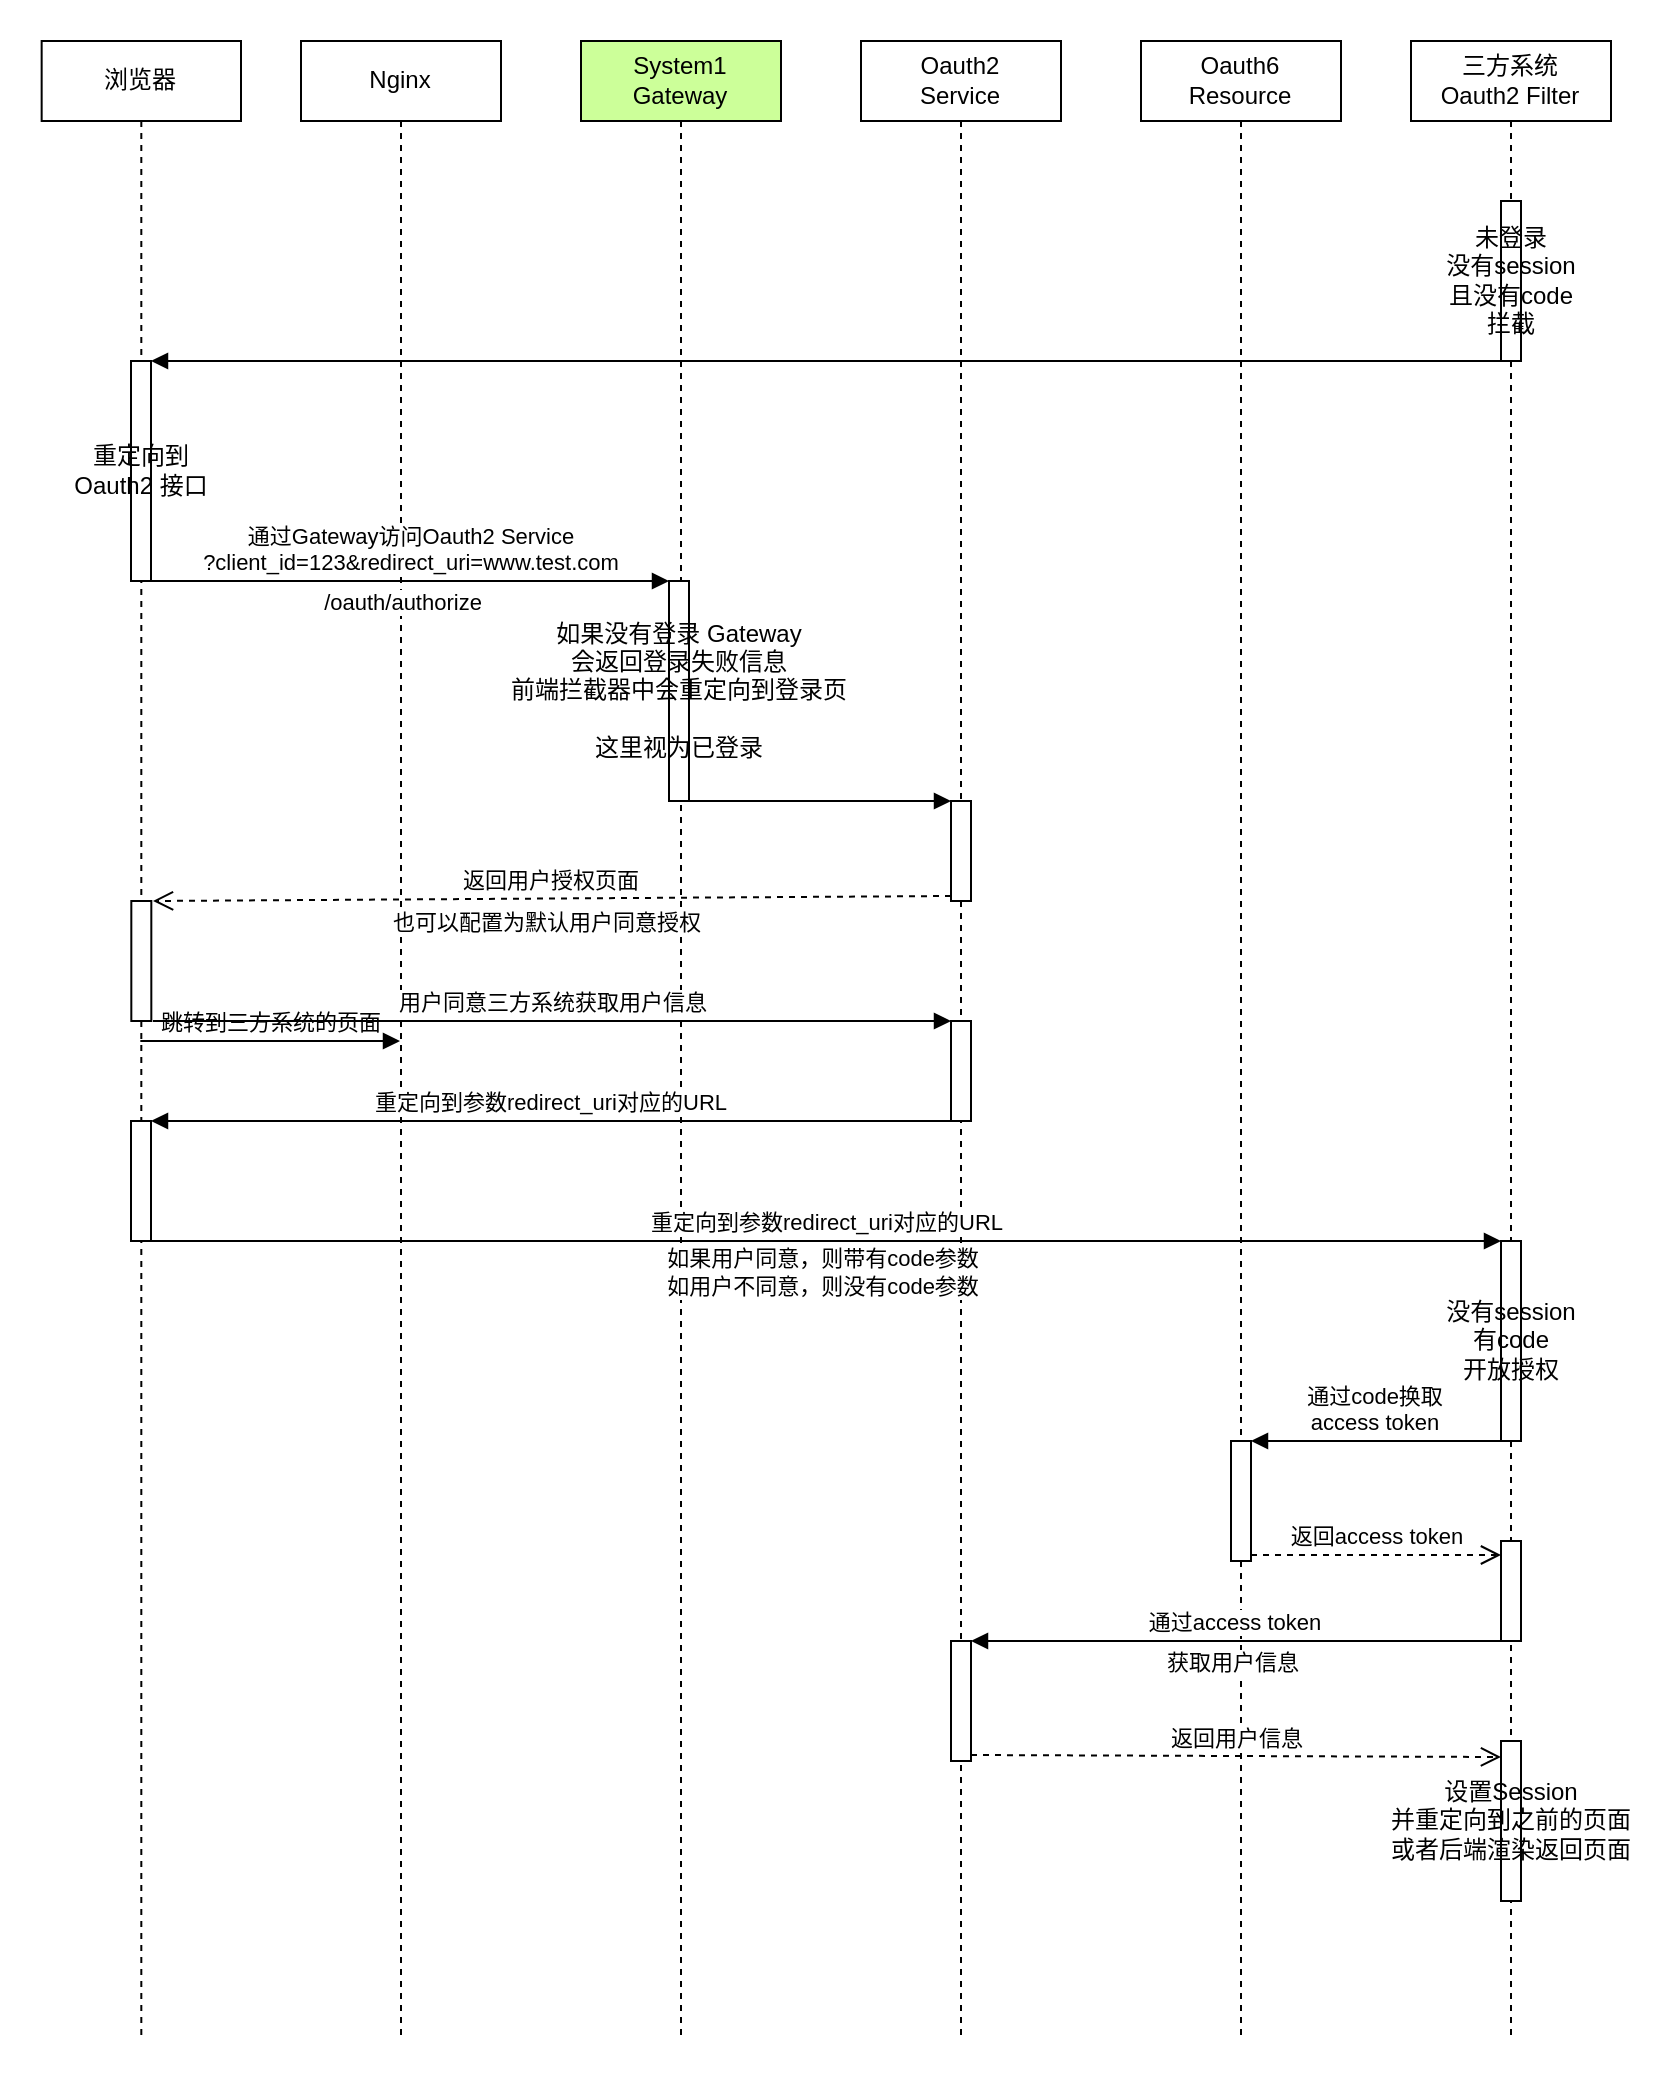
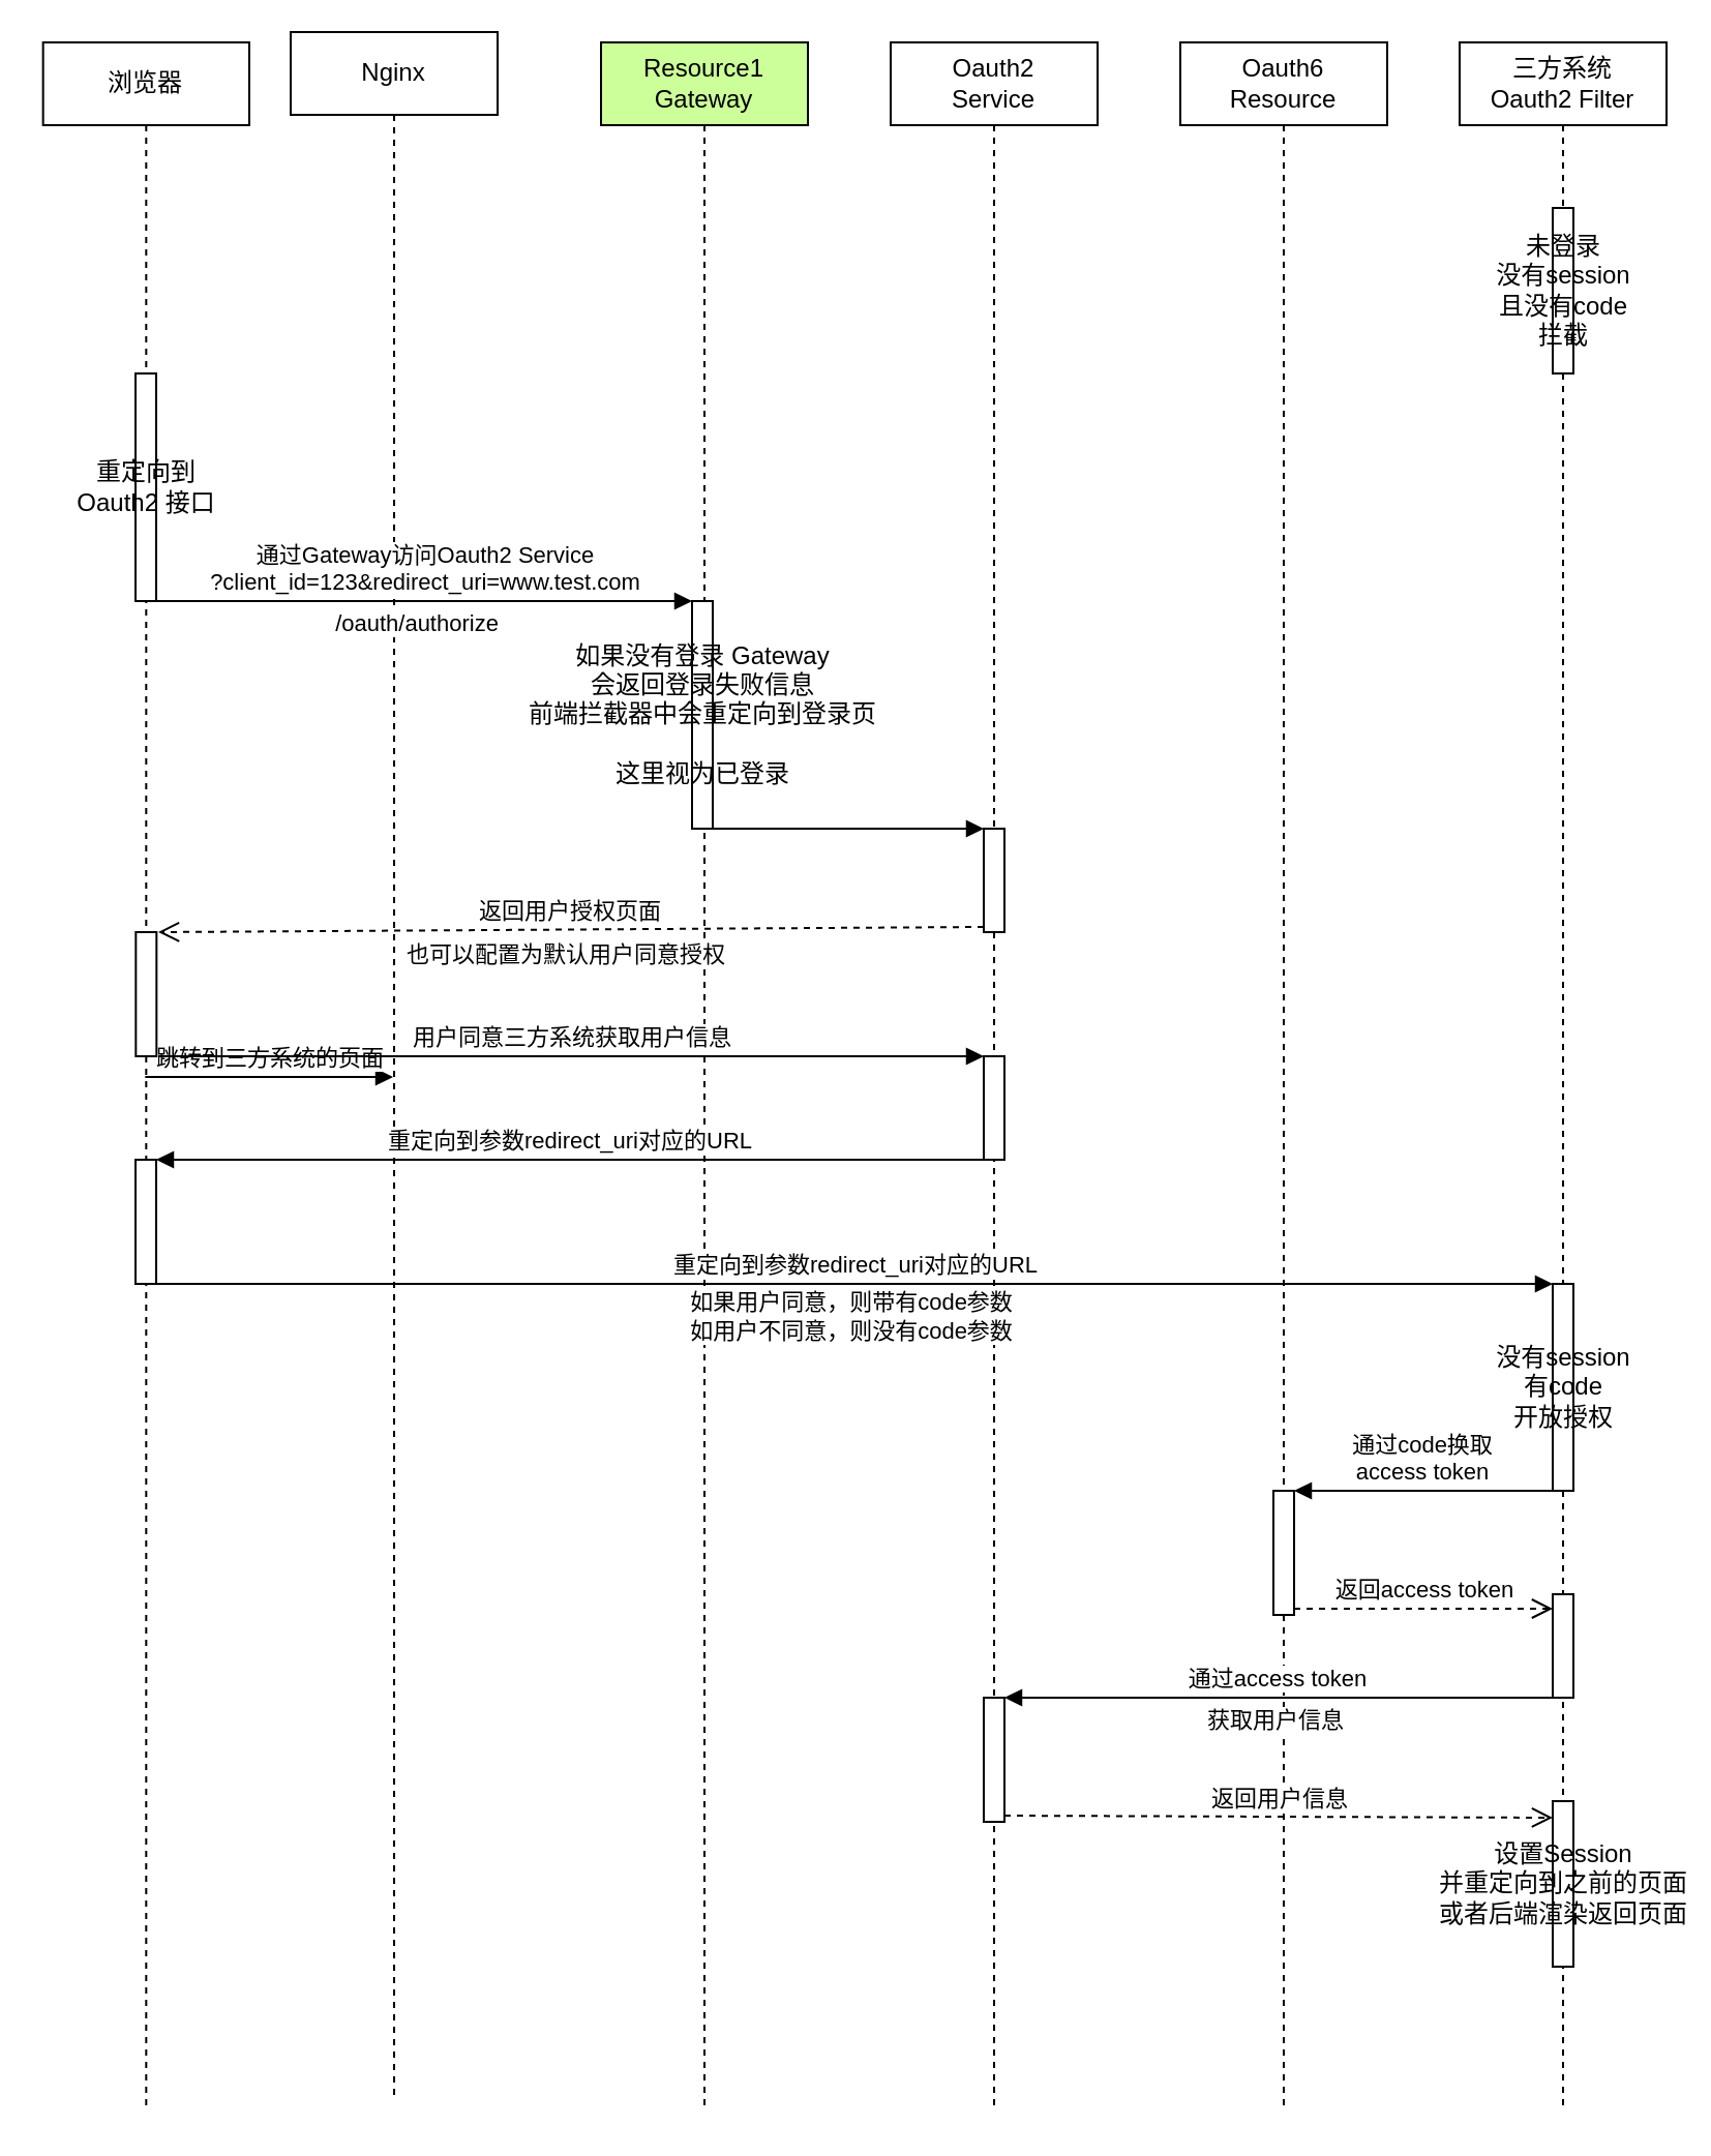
- <mxCell id="6" value="System1&lt;br&gt;Gateway" style="shape=umlLifeline;perimeter=lifelinePerimeter;whiteSpace=wrap;html=1;container=0;collapsible=0;recursiveResize=0;outlineConnect=0;fillColor=#CCFF99;" parent="1" vertex="1"><mxGeometry x="290" y="20" width="100" height="1000" as="geometry" /></mxCell>
+ <mxCell id="6" value="Resource1&lt;br&gt;Gateway" style="shape=umlLifeline;perimeter=lifelinePerimeter;whiteSpace=wrap;html=1;container=0;collapsible=0;recursiveResize=0;outlineConnect=0;fillColor=#CCFF99;" parent="1" vertex="1"><mxGeometry x="290" y="20" width="100" height="1000" as="geometry" /></mxCell>
- <mxCell id="12" value="" style="html=1;verticalAlign=bottom;endArrow=block;entryX=1;entryY=0;exitX=0;exitY=1;exitDx=0;exitDy=0;exitPerimeter=0;" parent="1" source="8" target="11" edge="1"><mxGeometry relative="1" as="geometry"><mxPoint x="830" y="180" as="sourcePoint" /></mxGeometry></mxCell>
- <mxCell id="5" value="Nginx" style="shape=umlLifeline;perimeter=lifelinePerimeter;whiteSpace=wrap;html=1;container=0;collapsible=0;recursiveResize=0;outlineConnect=0;" parent="1" vertex="1"><mxGeometry x="150" y="20" width="100" height="1000" as="geometry" /></mxCell>
+ <mxCell id="5" value="Nginx" style="shape=umlLifeline;perimeter=lifelinePerimeter;whiteSpace=wrap;html=1;container=0;collapsible=0;recursiveResize=0;outlineConnect=0;" parent="1" vertex="1"><mxGeometry x="140" y="15" width="100" height="1000" as="geometry" /></mxCell>
